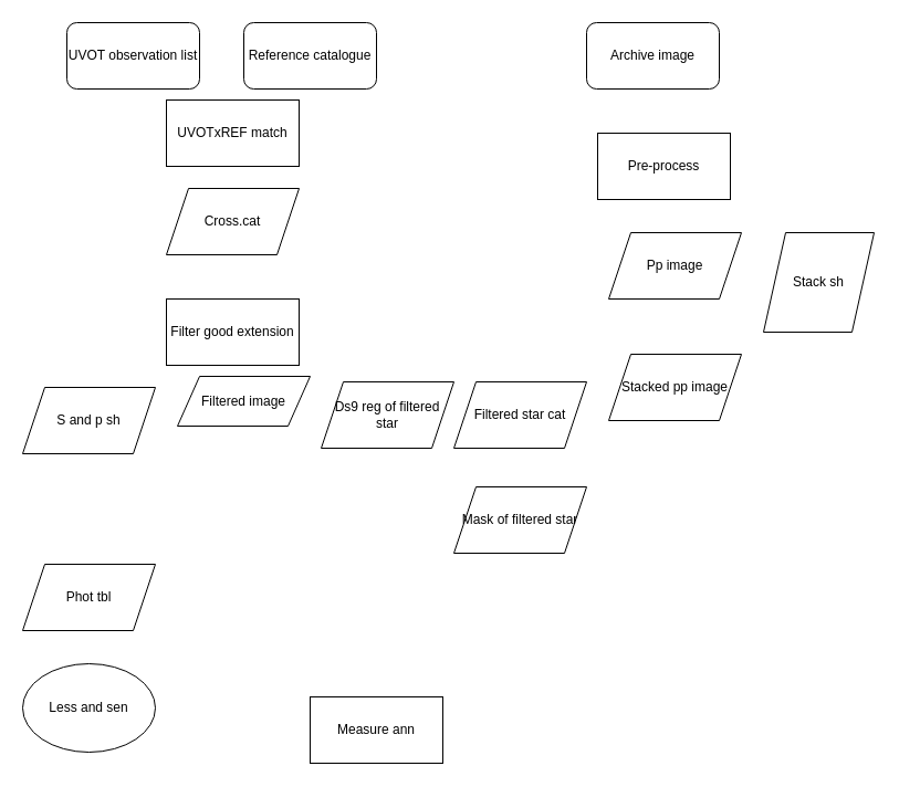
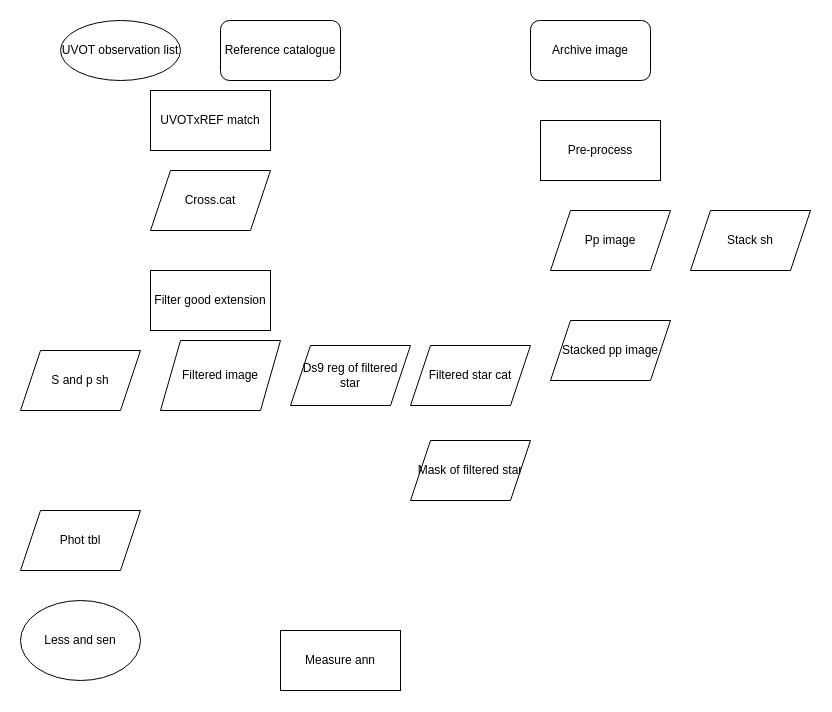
- <mxCell id="7" value="UVOT observation list" style="rounded=1;whiteSpace=wrap;html=1;" vertex="1" parent="1"><mxGeometry x="60" width="120" height="60" as="geometry" y="20" /></mxCell>
+ <mxCell id="7" value="UVOT observation list" style="ellipse;whiteSpace=wrap;html=1;" vertex="1" parent="1"><mxGeometry x="60" width="120" height="60" as="geometry" y="20" /></mxCell>
- <mxCell id="4" value="Stack sh" style="shape=parallelogram;perimeter=parallelogramPerimeter;whiteSpace=wrap;html=1;fixedSize=1;" vertex="1" parent="1"><mxGeometry x="690" y="210" width="100" height="90" as="geometry" /></mxCell>
+ <mxCell id="4" value="Stack sh" style="shape=parallelogram;perimeter=parallelogramPerimeter;whiteSpace=wrap;html=1;fixedSize=1;" vertex="1" parent="1"><mxGeometry x="690" y="210" width="120" height="60" as="geometry" /></mxCell>
- <mxCell id="12" value="Filtered image" style="shape=parallelogram;perimeter=parallelogramPerimeter;whiteSpace=wrap;html=1;fixedSize=1;" vertex="1" parent="1"><mxGeometry x="160" y="340" width="120" height="45" as="geometry" /></mxCell>
+ <mxCell id="12" value="Filtered image" style="shape=parallelogram;perimeter=parallelogramPerimeter;whiteSpace=wrap;html=1;fixedSize=1;" vertex="1" parent="1"><mxGeometry x="160" y="340" width="120" height="70" as="geometry" /></mxCell>
